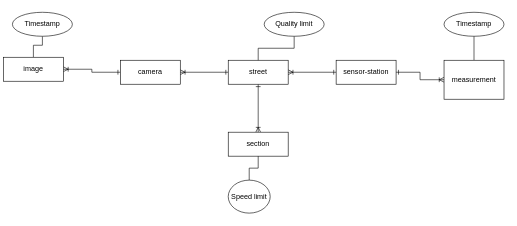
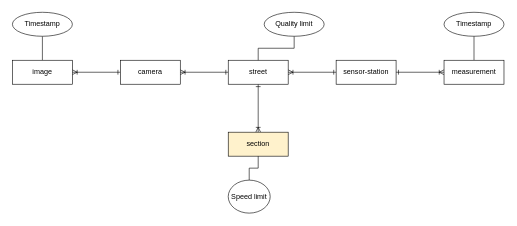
- <mxCell id="13" value="image" style="whiteSpace=wrap;html=1;align=center;" parent="1" vertex="1"><mxGeometry x="5" y="95" width="100" height="40" as="geometry" /></mxCell>
+ <mxCell id="13" value="image" style="whiteSpace=wrap;html=1;align=center;" parent="1" vertex="1"><mxGeometry x="20" y="100" width="100" height="40" as="geometry" /></mxCell>
- <mxCell id="6" value="measurement" style="whiteSpace=wrap;html=1;align=center;" parent="1" vertex="1"><mxGeometry x="740" y="100" width="100" height="65" as="geometry" /></mxCell>
+ <mxCell id="6" value="measurement" style="whiteSpace=wrap;html=1;align=center;" parent="1" vertex="1"><mxGeometry x="740" y="100" width="100" height="40" as="geometry" /></mxCell>
- <mxCell id="14" value="section" style="whiteSpace=wrap;html=1;align=center;" parent="1" vertex="1"><mxGeometry x="380" y="220" width="100" height="40" as="geometry" /></mxCell>
+ <mxCell id="14" value="section" style="whiteSpace=wrap;html=1;align=center;fillColor=#fff2cc;" parent="1" vertex="1"><mxGeometry x="380" y="220" width="100" height="40" as="geometry" /></mxCell>
